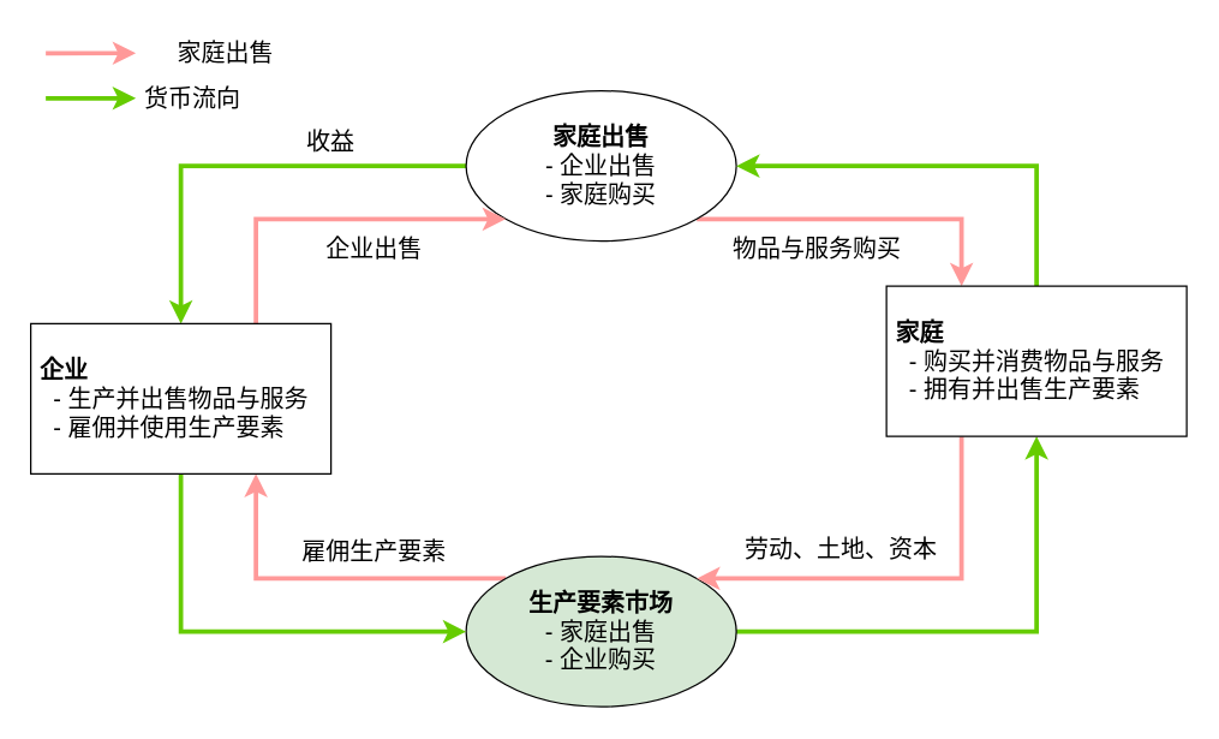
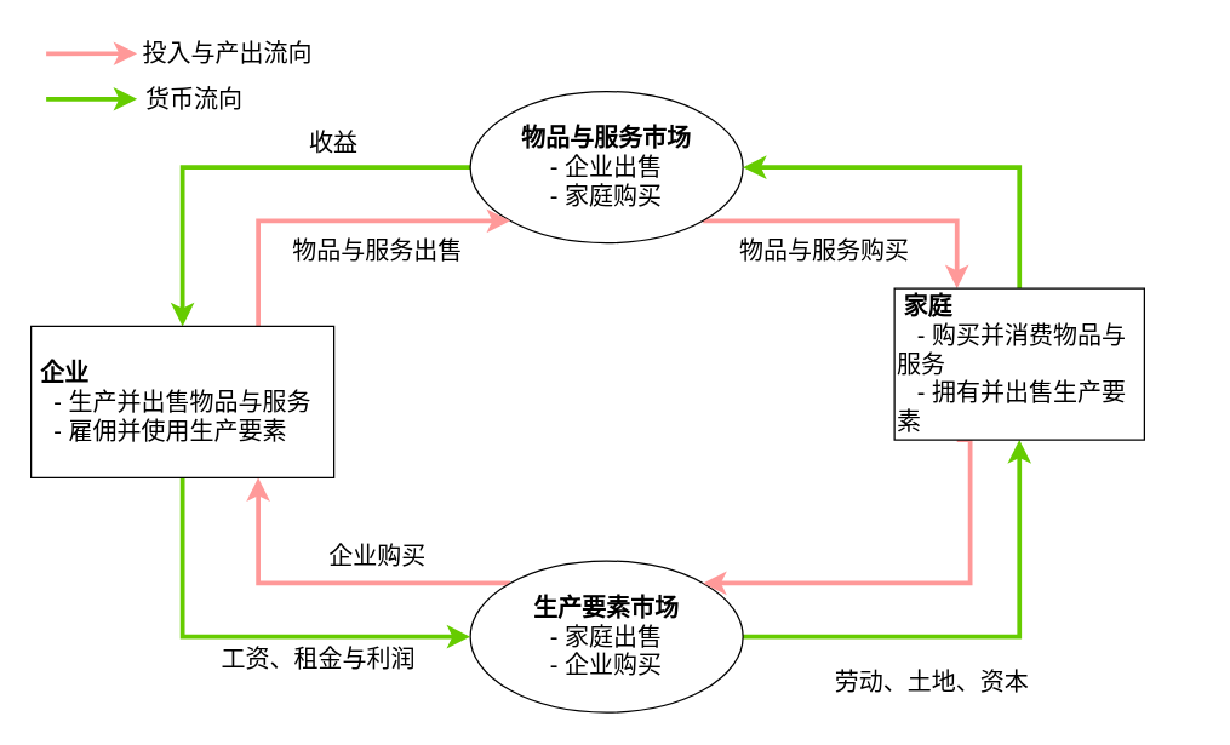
- <mxCell id="21" value="家庭出售" style="text;html=1;strokeColor=none;fillColor=none;align=center;verticalAlign=middle;whiteSpace=wrap;rounded=0;fontSize=16;" vertex="1" parent="1"><mxGeometry x="90" y="20" width="120" height="30" as="geometry" /></mxCell>
+ <mxCell id="21" value="投入与产出流向" style="text;html=1;strokeColor=none;fillColor=none;align=center;verticalAlign=middle;whiteSpace=wrap;rounded=0;fontSize=16;" vertex="1" parent="1"><mxGeometry x="90" y="20" width="120" height="30" as="geometry" /></mxCell>
- <mxCell id="4" value="&lt;b&gt;家庭出售&lt;/b&gt;&lt;br style=&quot;font-size: 16px;&quot;&gt;- 企业出售&lt;br style=&quot;font-size: 16px;&quot;&gt;- 家庭购买" style="ellipse;whiteSpace=wrap;html=1;fontSize=16;" vertex="1" parent="1"><mxGeometry x="310" y="60" width="180" height="100" as="geometry" /></mxCell>
+ <mxCell id="4" value="&lt;b&gt;物品与服务市场&lt;/b&gt;&lt;br style=&quot;font-size: 16px;&quot;&gt;- 企业出售&lt;br style=&quot;font-size: 16px;&quot;&gt;- 家庭购买" style="ellipse;whiteSpace=wrap;html=1;fontSize=16;" vertex="1" parent="1"><mxGeometry x="310" y="60" width="180" height="100" as="geometry" /></mxCell>
- <mxCell id="16" value="企业出售" style="text;html=1;strokeColor=none;fillColor=none;align=center;verticalAlign=middle;whiteSpace=wrap;rounded=0;fontSize=16;" vertex="1" parent="1"><mxGeometry x="179" y="150" width="140" height="30" as="geometry" /></mxCell>
+ <mxCell id="16" value="物品与服务出售" style="text;html=1;strokeColor=none;fillColor=none;align=center;verticalAlign=middle;whiteSpace=wrap;rounded=0;fontSize=16;" vertex="1" parent="1"><mxGeometry x="179" y="150" width="140" height="30" as="geometry" /></mxCell>
- <mxCell id="10" value="&lt;b&gt;&amp;nbsp;家庭&lt;/b&gt;&lt;br&gt;&amp;nbsp; &amp;nbsp;- 购买并消费物品与服务&lt;br&gt;&amp;nbsp; &amp;nbsp;- 拥有并出售生产要素" style="rounded=0;whiteSpace=wrap;html=1;fontSize=16;align=left;" vertex="1" parent="1"><mxGeometry x="590" y="190" width="200" height="100" as="geometry" /></mxCell>
+ <mxCell id="10" value="&lt;b&gt;&amp;nbsp;家庭&lt;/b&gt;&lt;br&gt;&amp;nbsp; &amp;nbsp;- 购买并消费物品与服务&lt;br&gt;&amp;nbsp; &amp;nbsp;- 拥有并出售生产要素" style="rounded=0;whiteSpace=wrap;html=1;fontSize=16;align=left;" vertex="1" parent="1"><mxGeometry x="590" y="190" width="165" height="100" as="geometry" /></mxCell>
- <mxCell id="14" value="劳动、土地、资本" style="text;html=1;strokeColor=none;fillColor=none;align=center;verticalAlign=middle;whiteSpace=wrap;rounded=0;fontSize=16;" vertex="1" parent="1"><mxGeometry x="490" y="350" width="140" height="30" as="geometry" /></mxCell>
+ <mxCell id="14" value="劳动、土地、资本" style="text;html=1;strokeColor=none;fillColor=none;align=center;verticalAlign=middle;whiteSpace=wrap;rounded=0;fontSize=16;" vertex="1" parent="1"><mxGeometry x="545" y="435" width="140" height="30" as="geometry" /></mxCell>
- <mxCell id="15" value="雇佣生产要素" style="text;html=1;strokeColor=none;fillColor=none;align=center;verticalAlign=middle;whiteSpace=wrap;rounded=0;fontSize=16;" vertex="1" parent="1"><mxGeometry x="179" y="352" width="140" height="30" as="geometry" /></mxCell>
+ <mxCell id="15" value="企业购买" style="text;html=1;strokeColor=none;fillColor=none;align=center;verticalAlign=middle;whiteSpace=wrap;rounded=0;fontSize=16;" vertex="1" parent="1"><mxGeometry x="179" y="352" width="140" height="30" as="geometry" /></mxCell>
- <mxCell id="7" value="&lt;b&gt;生产要素市场&lt;/b&gt;&lt;br style=&quot;font-size: 16px;&quot;&gt;- 家庭出售&lt;br style=&quot;font-size: 16px;&quot;&gt;- 企业购买" style="ellipse;whiteSpace=wrap;html=1;fontSize=16;fillColor=#d5e8d4;" vertex="1" parent="1"><mxGeometry x="310" y="370" width="180" height="100" as="geometry" /></mxCell>
+ <mxCell id="7" value="&lt;b&gt;生产要素市场&lt;/b&gt;&lt;br style=&quot;font-size: 16px;&quot;&gt;- 家庭出售&lt;br style=&quot;font-size: 16px;&quot;&gt;- 企业购买" style="ellipse;whiteSpace=wrap;html=1;fontSize=16;" vertex="1" parent="1"><mxGeometry x="310" y="370" width="180" height="100" as="geometry" /></mxCell>
+ <mxCell id="19" value="工资、租金与利润" style="text;html=1;strokeColor=none;fillColor=none;align=center;verticalAlign=middle;whiteSpace=wrap;rounded=0;fontSize=16;" vertex="1" parent="1"><mxGeometry x="140" y="420" width="140" height="30" as="geometry" /></mxCell>
